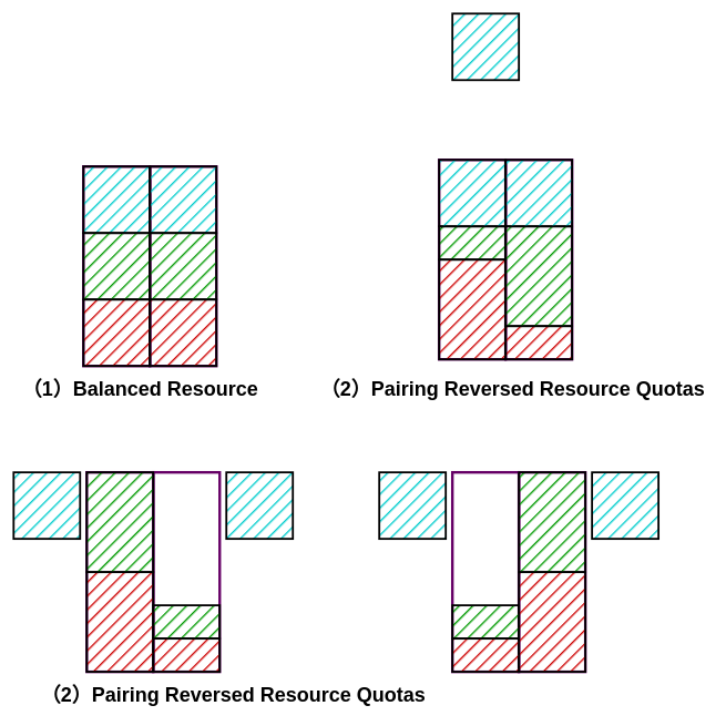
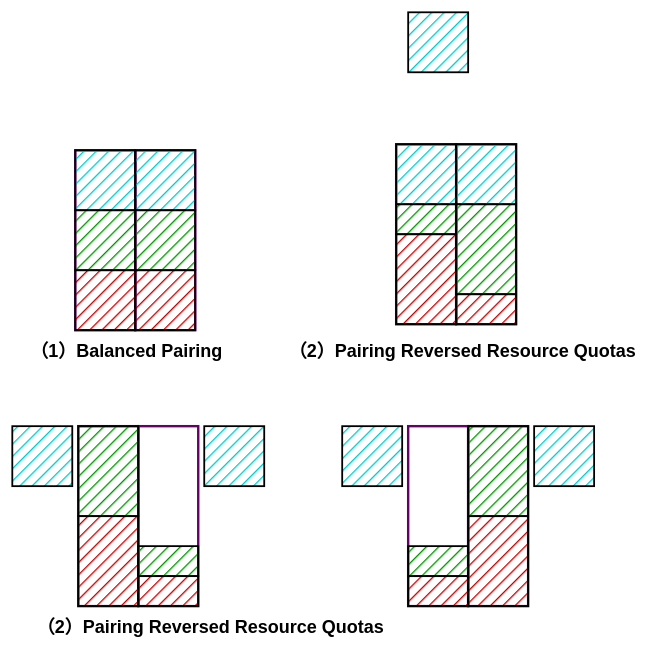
- <mxCell id="7" value="&lt;font&gt;（1）Balanced Resource&lt;/font&gt;" style="text;html=1;align=center;verticalAlign=middle;resizable=0;points=[];autosize=1;strokeColor=none;fillColor=none;fontColor=#000000;fontSize=30;fontStyle=1" vertex="1" parent="1"><mxGeometry y="560" width="380" height="50" as="geometry" x="20" /></mxCell>
+ <mxCell id="7" value="&lt;font&gt;（1）Balanced Pairing&lt;/font&gt;" style="text;html=1;align=center;verticalAlign=middle;resizable=0;points=[];autosize=1;strokeColor=none;fillColor=none;fontColor=#000000;fontSize=30;fontStyle=1" vertex="1" parent="1"><mxGeometry y="560" width="380" height="50" as="geometry" x="20" /></mxCell>
